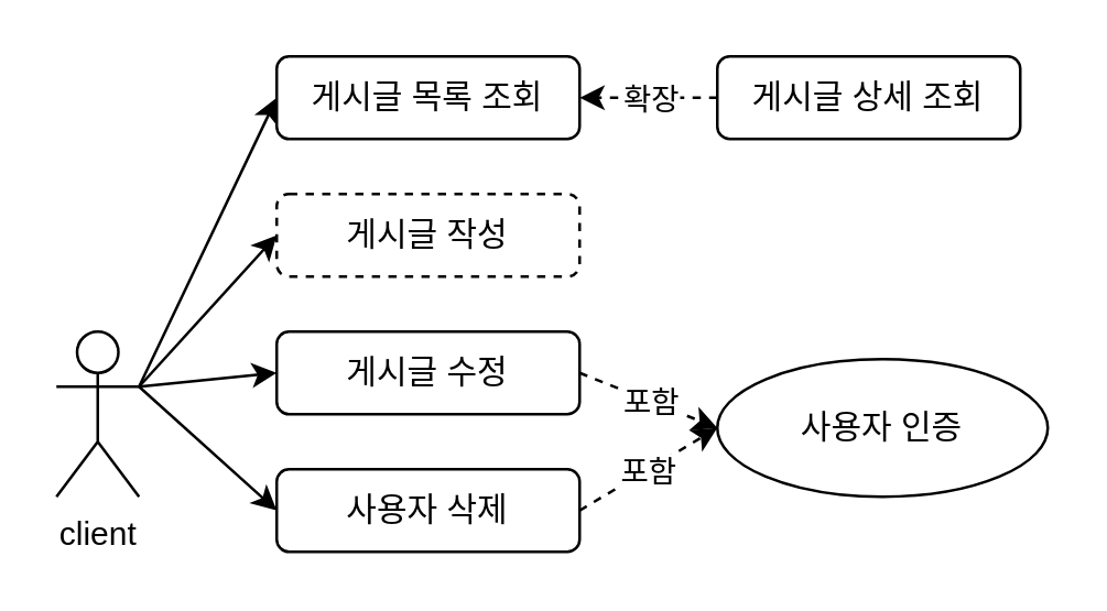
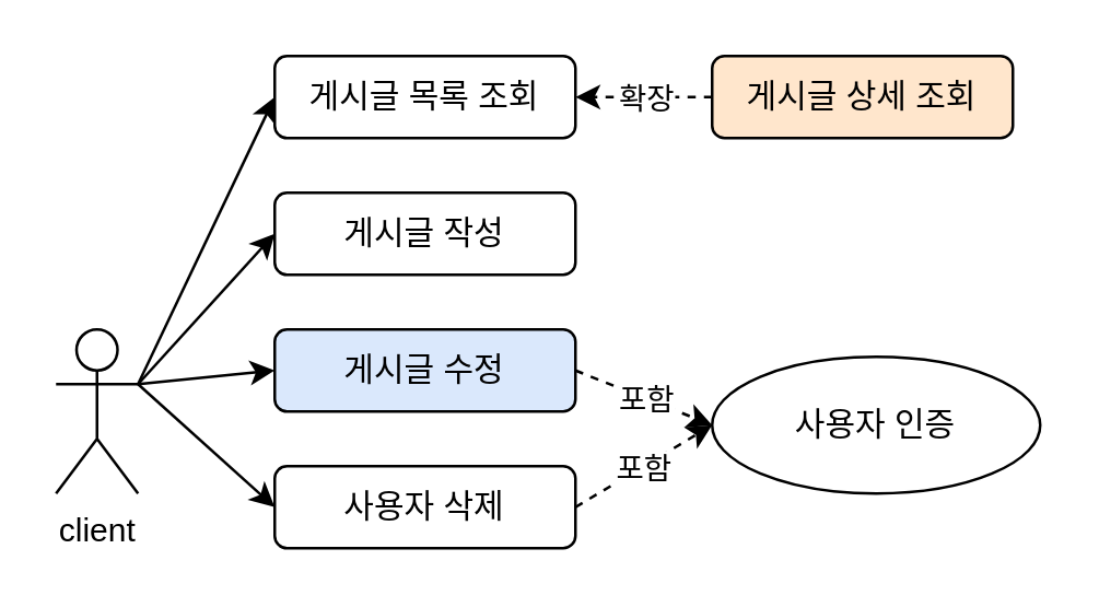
- <mxCell id="9" value="게시글 상세 조회" style="rounded=1;whiteSpace=wrap;html=1;" parent="1" vertex="1"><mxGeometry x="260" y="20" width="110" height="30" as="geometry" /></mxCell>
+ <mxCell id="9" value="게시글 상세 조회" style="rounded=1;whiteSpace=wrap;html=1;fillColor=#ffe6cc;" parent="1" vertex="1"><mxGeometry x="260" y="20" width="110" height="30" as="geometry" /></mxCell>
- <mxCell id="4" value="게시글 작성" style="rounded=1;whiteSpace=wrap;html=1;dashed=1;" parent="1" vertex="1"><mxGeometry x="100" y="70" width="110" height="30" as="geometry" /></mxCell>
+ <mxCell id="4" value="게시글 작성" style="rounded=1;whiteSpace=wrap;html=1;" parent="1" vertex="1"><mxGeometry x="100" y="70" width="110" height="30" as="geometry" /></mxCell>
- <mxCell id="6" value="게시글 수정" style="rounded=1;whiteSpace=wrap;html=1;" parent="1" vertex="1"><mxGeometry x="100" y="120" width="110" height="30" as="geometry" /></mxCell>
+ <mxCell id="6" value="게시글 수정" style="rounded=1;whiteSpace=wrap;html=1;fillColor=#dae8fc;" parent="1" vertex="1"><mxGeometry x="100" y="120" width="110" height="30" as="geometry" /></mxCell>
